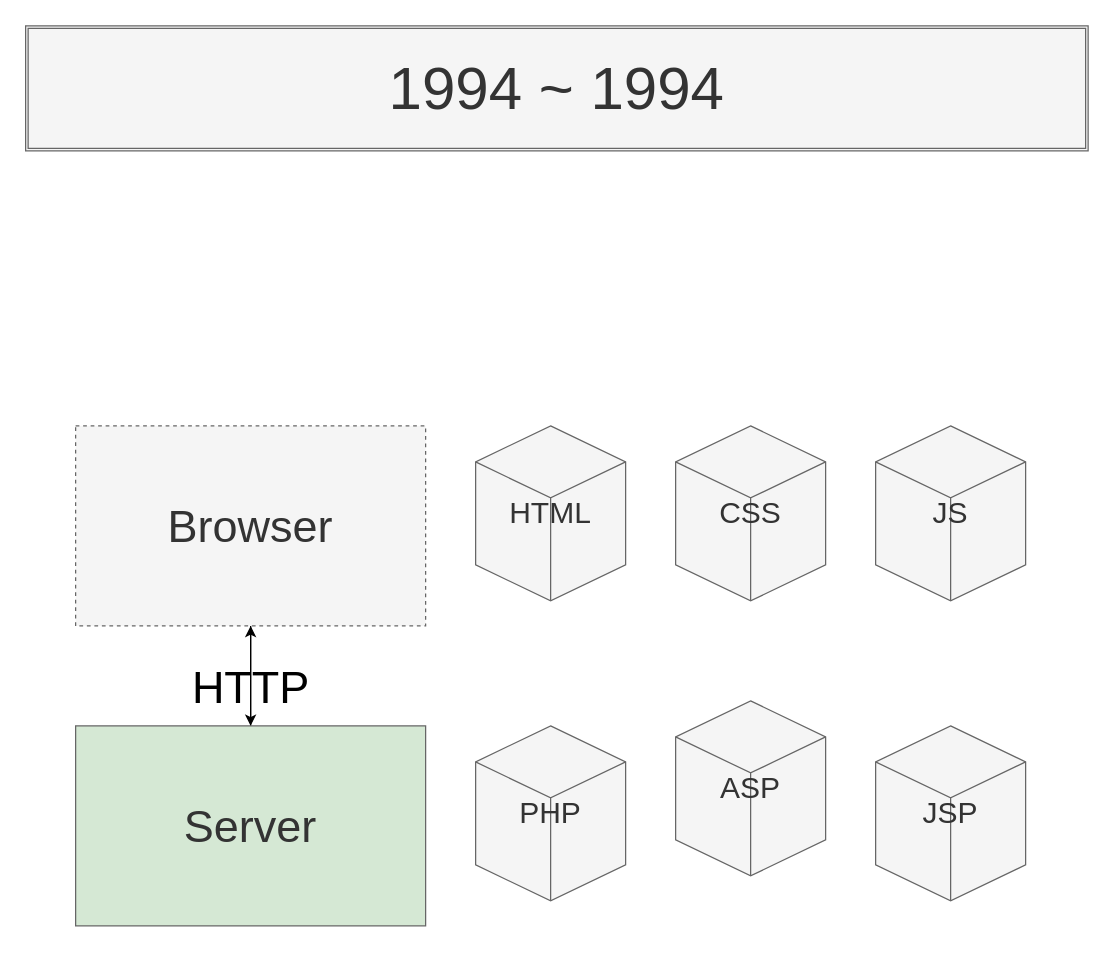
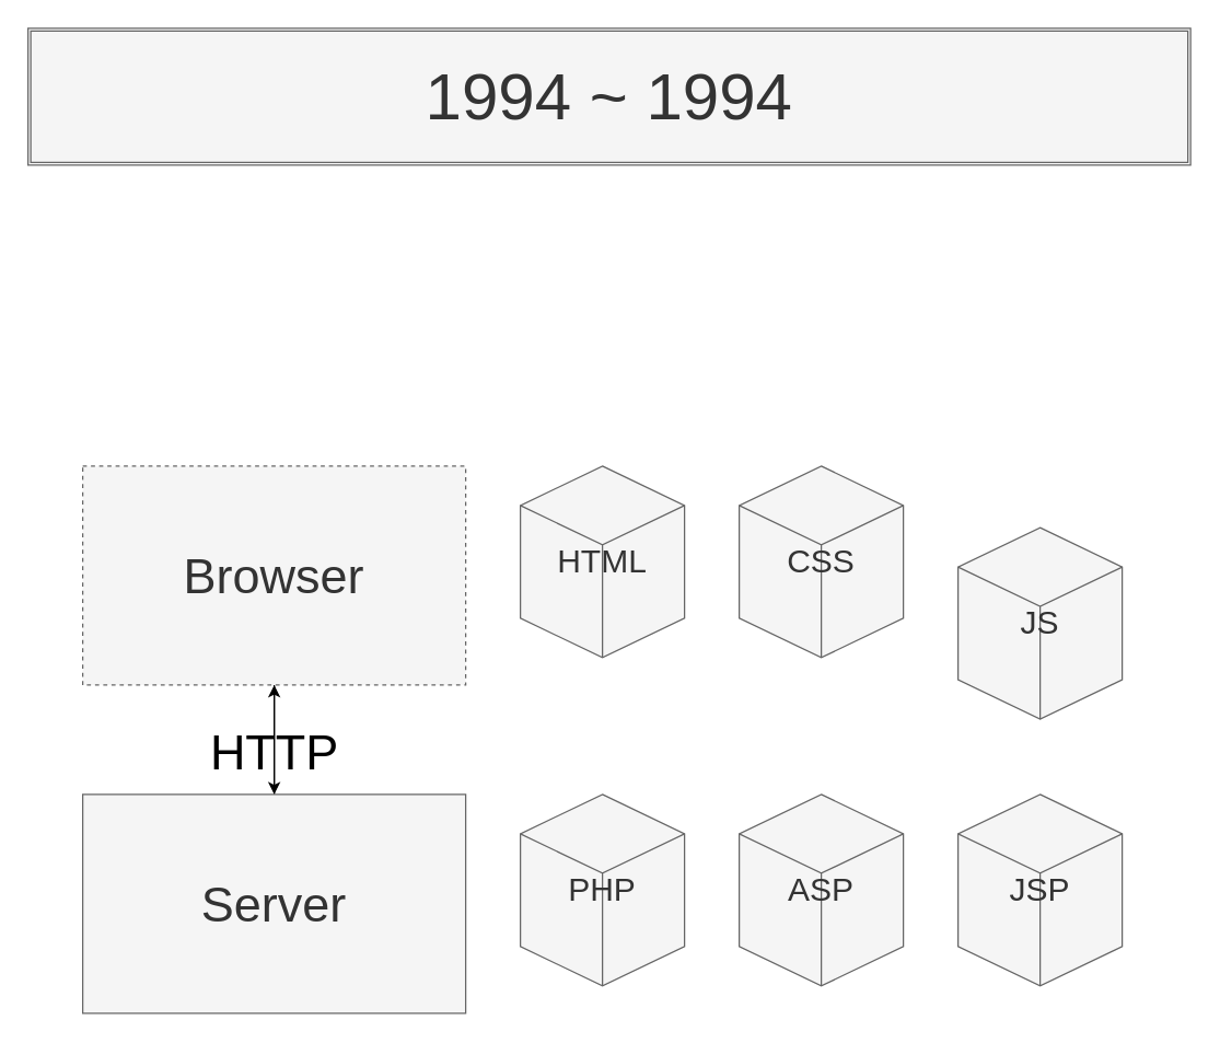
- <mxCell id="10" value="&lt;font style=&quot;font-size: 24px&quot;&gt;JS&lt;/font&gt;" style="html=1;whiteSpace=wrap;shape=isoCube2;backgroundOutline=1;isoAngle=15;shadow=0;sketch=0;fillColor=#f5f5f5;strokeColor=#666666;fontColor=#333333;" vertex="1" parent="1"><mxGeometry x="700" y="340" width="120" height="140" as="geometry" /></mxCell>
+ <mxCell id="10" value="&lt;font style=&quot;font-size: 24px&quot;&gt;JS&lt;/font&gt;" style="html=1;whiteSpace=wrap;shape=isoCube2;backgroundOutline=1;isoAngle=15;shadow=0;sketch=0;fillColor=#f5f5f5;strokeColor=#666666;fontColor=#333333;" vertex="1" parent="1"><mxGeometry x="700" y="385" width="120" height="140" as="geometry" /></mxCell>
- <mxCell id="12" value="&lt;font style=&quot;font-size: 24px&quot;&gt;ASP&lt;/font&gt;" style="html=1;whiteSpace=wrap;shape=isoCube2;backgroundOutline=1;isoAngle=15;shadow=0;sketch=0;fillColor=#f5f5f5;strokeColor=#666666;fontColor=#333333;" vertex="1" parent="1"><mxGeometry x="540" y="560" width="120" height="140" as="geometry" /></mxCell>
+ <mxCell id="12" value="&lt;font style=&quot;font-size: 24px&quot;&gt;ASP&lt;/font&gt;" style="html=1;whiteSpace=wrap;shape=isoCube2;backgroundOutline=1;isoAngle=15;shadow=0;sketch=0;fillColor=#f5f5f5;strokeColor=#666666;fontColor=#333333;" vertex="1" parent="1"><mxGeometry x="540" y="580" width="120" height="140" as="geometry" /></mxCell>
- <mxCell id="6" value="&lt;font style=&quot;font-size: 36px&quot;&gt;Server&lt;/font&gt;" style="rounded=0;whiteSpace=wrap;html=1;shadow=0;sketch=0;fillColor=#d5e8d4;strokeColor=#666666;fontColor=#333333;" parent="1" vertex="1"><mxGeometry x="60" y="580" width="280" height="160" as="geometry" /></mxCell>
+ <mxCell id="6" value="&lt;font style=&quot;font-size: 36px&quot;&gt;Server&lt;/font&gt;" style="rounded=0;whiteSpace=wrap;html=1;shadow=0;sketch=0;fillColor=#f5f5f5;strokeColor=#666666;fontColor=#333333;" parent="1" vertex="1"><mxGeometry x="60" y="580" width="280" height="160" as="geometry" /></mxCell>
